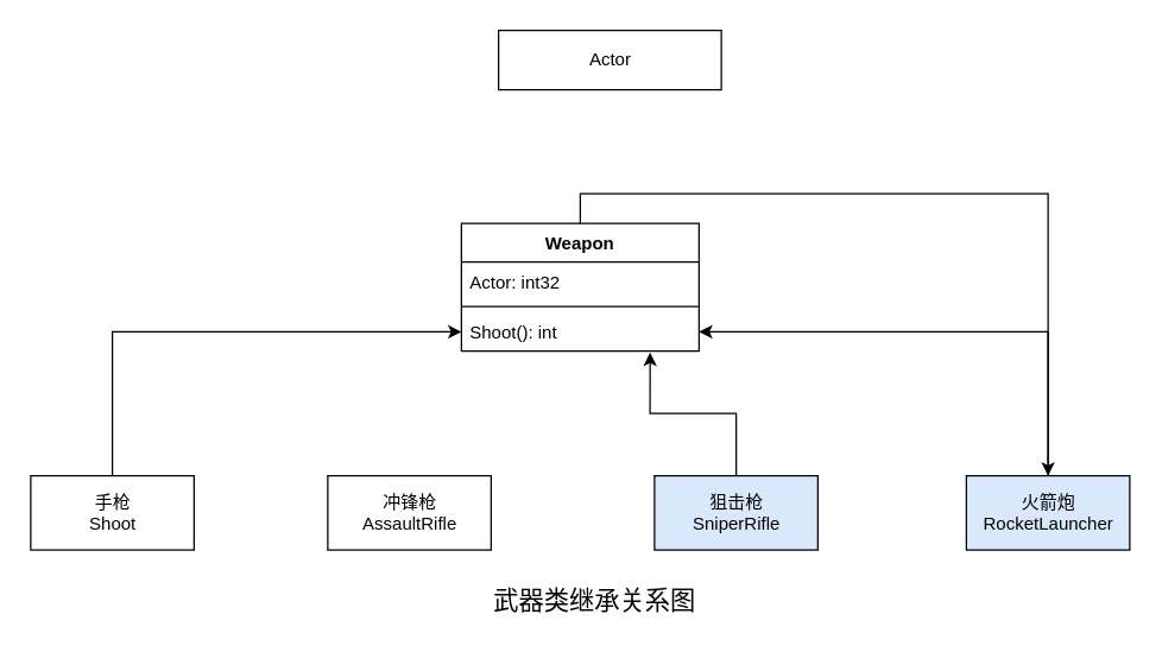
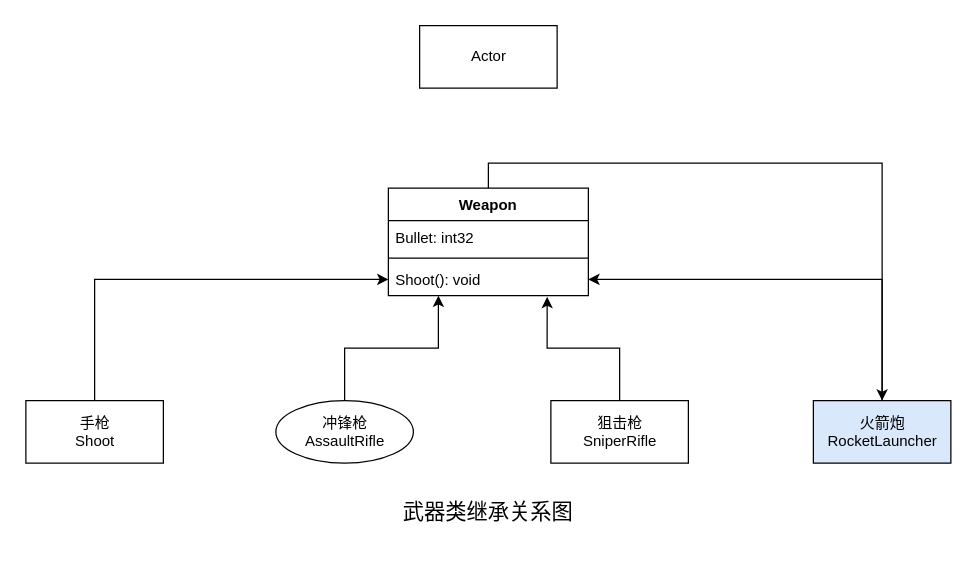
- <mxCell id="7" value="Actor" style="html=1;" parent="1" vertex="1"><mxGeometry x="335" y="20" width="150" height="40" as="geometry" /></mxCell>
+ <mxCell id="7" value="Actor" style="html=1;" parent="1" vertex="1"><mxGeometry x="335" y="20" width="110" height="50" as="geometry" /></mxCell>
- <mxCell id="4" value="Actor: int32" style="text;strokeColor=none;fillColor=none;align=left;verticalAlign=top;spacingLeft=4;spacingRight=4;overflow=hidden;rotatable=0;points=[[0,0.5],[1,0.5]];portConstraint=eastwest;" parent="3" vertex="1"><mxGeometry y="26" width="160" height="26" as="geometry" /></mxCell>
+ <mxCell id="4" value="Bullet: int32" style="text;strokeColor=none;fillColor=none;align=left;verticalAlign=top;spacingLeft=4;spacingRight=4;overflow=hidden;rotatable=0;points=[[0,0.5],[1,0.5]];portConstraint=eastwest;" parent="3" vertex="1"><mxGeometry y="26" width="160" height="26" as="geometry" /></mxCell>
- <mxCell id="6" value="Shoot(): int" style="text;strokeColor=none;fillColor=none;align=left;verticalAlign=top;spacingLeft=4;spacingRight=4;overflow=hidden;rotatable=0;points=[[0,0.5],[1,0.5]];portConstraint=eastwest;" parent="3" vertex="1"><mxGeometry y="60" width="160" height="26" as="geometry" /></mxCell>
+ <mxCell id="6" value="Shoot(): void" style="text;strokeColor=none;fillColor=none;align=left;verticalAlign=top;spacingLeft=4;spacingRight=4;overflow=hidden;rotatable=0;points=[[0,0.5],[1,0.5]];portConstraint=eastwest;" parent="3" vertex="1"><mxGeometry y="60" width="160" height="26" as="geometry" /></mxCell>
+ <mxCell id="10" style="edgeStyle=orthogonalEdgeStyle;rounded=0;orthogonalLoop=1;jettySize=auto;html=1;exitX=0.5;exitY=0;exitDx=0;exitDy=0;entryX=0.25;entryY=1;entryDx=0;entryDy=0;" parent="1" source="11" target="3" edge="1"><mxGeometry relative="1" as="geometry"><Array as="points"><mxPoint x="275" y="278" /><mxPoint x="350" y="278" /></Array></mxGeometry></mxCell>
- <mxCell id="11" value="&lt;div&gt;&lt;div&gt;冲锋枪&lt;br&gt;&lt;/div&gt;&lt;div&gt;AssaultRifle&lt;/div&gt;&lt;/div&gt;" style="html=1;" parent="1" vertex="1"><mxGeometry x="220" y="320" width="110" height="50" as="geometry" /></mxCell>
+ <mxCell id="11" value="&lt;div&gt;&lt;div&gt;冲锋枪&lt;br&gt;&lt;/div&gt;&lt;div&gt;AssaultRifle&lt;/div&gt;&lt;/div&gt;" style="ellipse;html=1;" parent="1" vertex="1"><mxGeometry x="220" y="320" width="110" height="50" as="geometry" /></mxCell>
- <mxCell id="13" value="&lt;div&gt;狙击枪&lt;br&gt;&lt;/div&gt;&lt;div&gt;SniperRifle&lt;/div&gt;" style="html=1;fillColor=#dae8fc;" parent="1" vertex="1"><mxGeometry x="440" y="320" width="110" height="50" as="geometry" /></mxCell>
+ <mxCell id="13" value="&lt;div&gt;狙击枪&lt;br&gt;&lt;/div&gt;&lt;div&gt;SniperRifle&lt;/div&gt;" style="html=1;" parent="1" vertex="1"><mxGeometry x="440" y="320" width="110" height="50" as="geometry" /></mxCell>
- <mxCell id="16" value="&lt;font style=&quot;font-size: 17px&quot;&gt;武器类继承关系图&lt;/font&gt;" style="text;html=1;strokeColor=none;fillColor=none;align=center;verticalAlign=middle;whiteSpace=wrap;rounded=0;" parent="1" vertex="1"><mxGeometry x="210" y="385" width="380" height="40" as="geometry" /></mxCell>
+ <mxCell id="16" value="&lt;font style=&quot;font-size: 17px&quot;&gt;武器类继承关系图&lt;/font&gt;" style="text;html=1;strokeColor=none;fillColor=none;align=center;verticalAlign=middle;whiteSpace=wrap;rounded=0;" parent="1" vertex="1"><mxGeometry x="200" y="390" width="380" height="40" as="geometry" /></mxCell>
